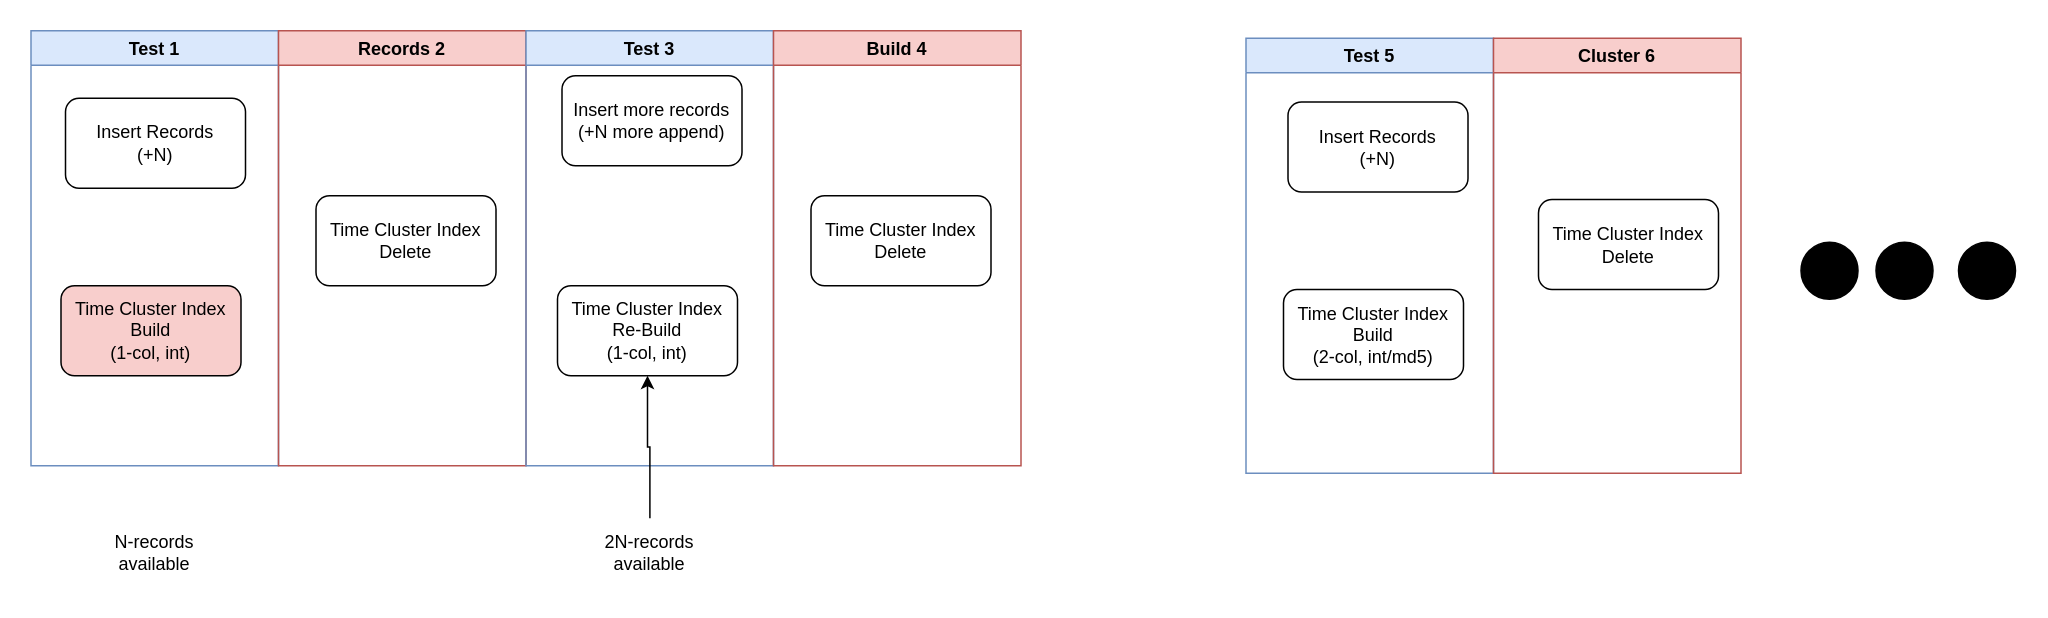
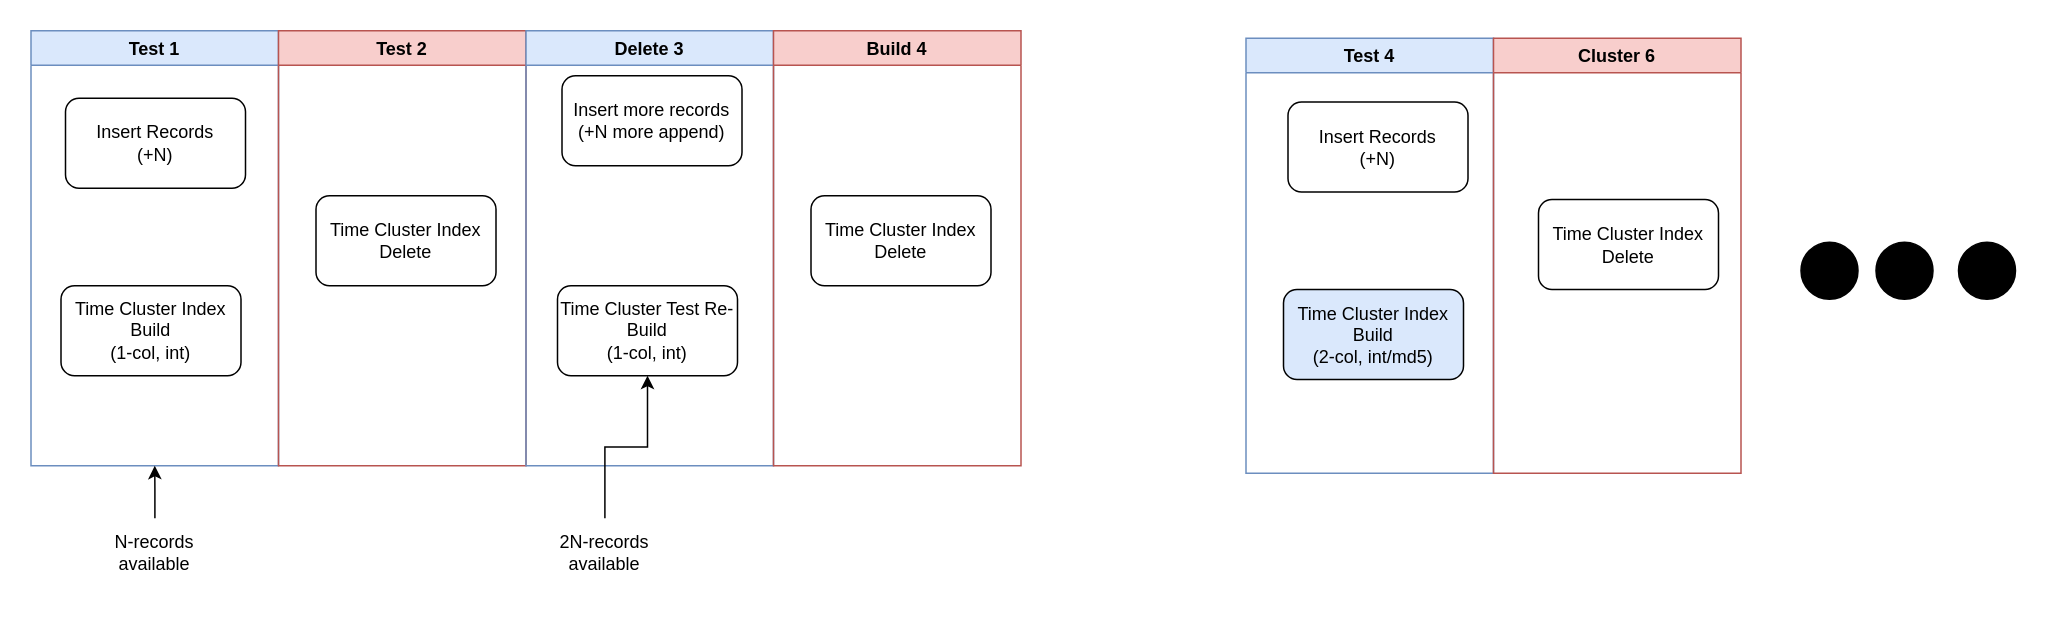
- <mxCell id="5" value="Records 2" style="swimlane;fillColor=#f8cecc;strokeColor=#b85450;" vertex="1" parent="1"><mxGeometry x="185" y="20" width="165" height="290" as="geometry" /></mxCell>
+ <mxCell id="5" value="Test 2" style="swimlane;fillColor=#f8cecc;strokeColor=#b85450;" vertex="1" parent="1"><mxGeometry x="185" y="20" width="165" height="290" as="geometry" /></mxCell>
- <mxCell id="7" value="Test 3" style="swimlane;fillColor=#dae8fc;strokeColor=#6c8ebf;" vertex="1" parent="1"><mxGeometry x="350" y="20" width="165" height="290" as="geometry" /></mxCell>
+ <mxCell id="7" value="Delete 3" style="swimlane;fillColor=#dae8fc;strokeColor=#6c8ebf;" vertex="1" parent="1"><mxGeometry x="350" y="20" width="165" height="290" as="geometry" /></mxCell>
- <mxCell id="12" value="Test 5" style="swimlane;fillColor=#dae8fc;strokeColor=#6c8ebf;" vertex="1" parent="1"><mxGeometry x="830" y="25" width="165" height="290" as="geometry" /></mxCell>
+ <mxCell id="12" value="Test 4" style="swimlane;fillColor=#dae8fc;strokeColor=#6c8ebf;" vertex="1" parent="1"><mxGeometry x="830" y="25" width="165" height="290" as="geometry" /></mxCell>
- <mxCell id="4" value="Time Cluster Index Build &lt;br&gt;(1-col, int)" style="rounded=1;whiteSpace=wrap;html=1;fillColor=#f8cecc;" vertex="1" parent="2"><mxGeometry x="20" y="170" width="120" height="60" as="geometry" /></mxCell>
+ <mxCell id="4" value="Time Cluster Index Build &lt;br&gt;(1-col, int)" style="rounded=1;whiteSpace=wrap;html=1;" vertex="1" parent="2"><mxGeometry x="20" y="170" width="120" height="60" as="geometry" /></mxCell>
- <mxCell id="9" value="Time Cluster Index Re-Build&lt;br&gt;(1-col, int)" style="rounded=1;whiteSpace=wrap;html=1;" vertex="1" parent="7"><mxGeometry x="21" y="170" width="120" height="60" as="geometry" /></mxCell>
+ <mxCell id="9" value="Time Cluster Test Re-Build&lt;br&gt;(1-col, int)" style="rounded=1;whiteSpace=wrap;html=1;" vertex="1" parent="7"><mxGeometry x="21" y="170" width="120" height="60" as="geometry" /></mxCell>
- <mxCell id="15" value="Time Cluster Index Build &lt;br&gt;(2-col, int/md5)" style="rounded=1;whiteSpace=wrap;html=1;" vertex="1" parent="13"><mxGeometry x="-140" y="167.5" width="120" height="60" as="geometry" /></mxCell>
+ <mxCell id="15" value="Time Cluster Index Build &lt;br&gt;(2-col, int/md5)" style="rounded=1;whiteSpace=wrap;html=1;fillColor=#dae8fc;" vertex="1" parent="13"><mxGeometry x="-140" y="167.5" width="120" height="60" as="geometry" /></mxCell>
+ <mxCell id="20" style="edgeStyle=orthogonalEdgeStyle;rounded=0;orthogonalLoop=1;jettySize=auto;html=1;entryX=0.5;entryY=1;entryDx=0;entryDy=0;" edge="1" parent="1" source="21" target="2"><mxGeometry relative="1" as="geometry" /></mxCell>
- <mxCell id="23" value="2N-records&lt;br&gt;available" style="text;html=1;strokeColor=none;fillColor=none;align=center;verticalAlign=middle;whiteSpace=wrap;rounded=0;" vertex="1" parent="1"><mxGeometry x="391.25" y="345" width="82.5" height="45" as="geometry" /></mxCell>
+ <mxCell id="23" value="2N-records&lt;br&gt;available" style="text;html=1;strokeColor=none;fillColor=none;align=center;verticalAlign=middle;whiteSpace=wrap;rounded=0;" vertex="1" parent="1"><mxGeometry x="361.25" y="345" width="82.5" height="45" as="geometry" /></mxCell>
